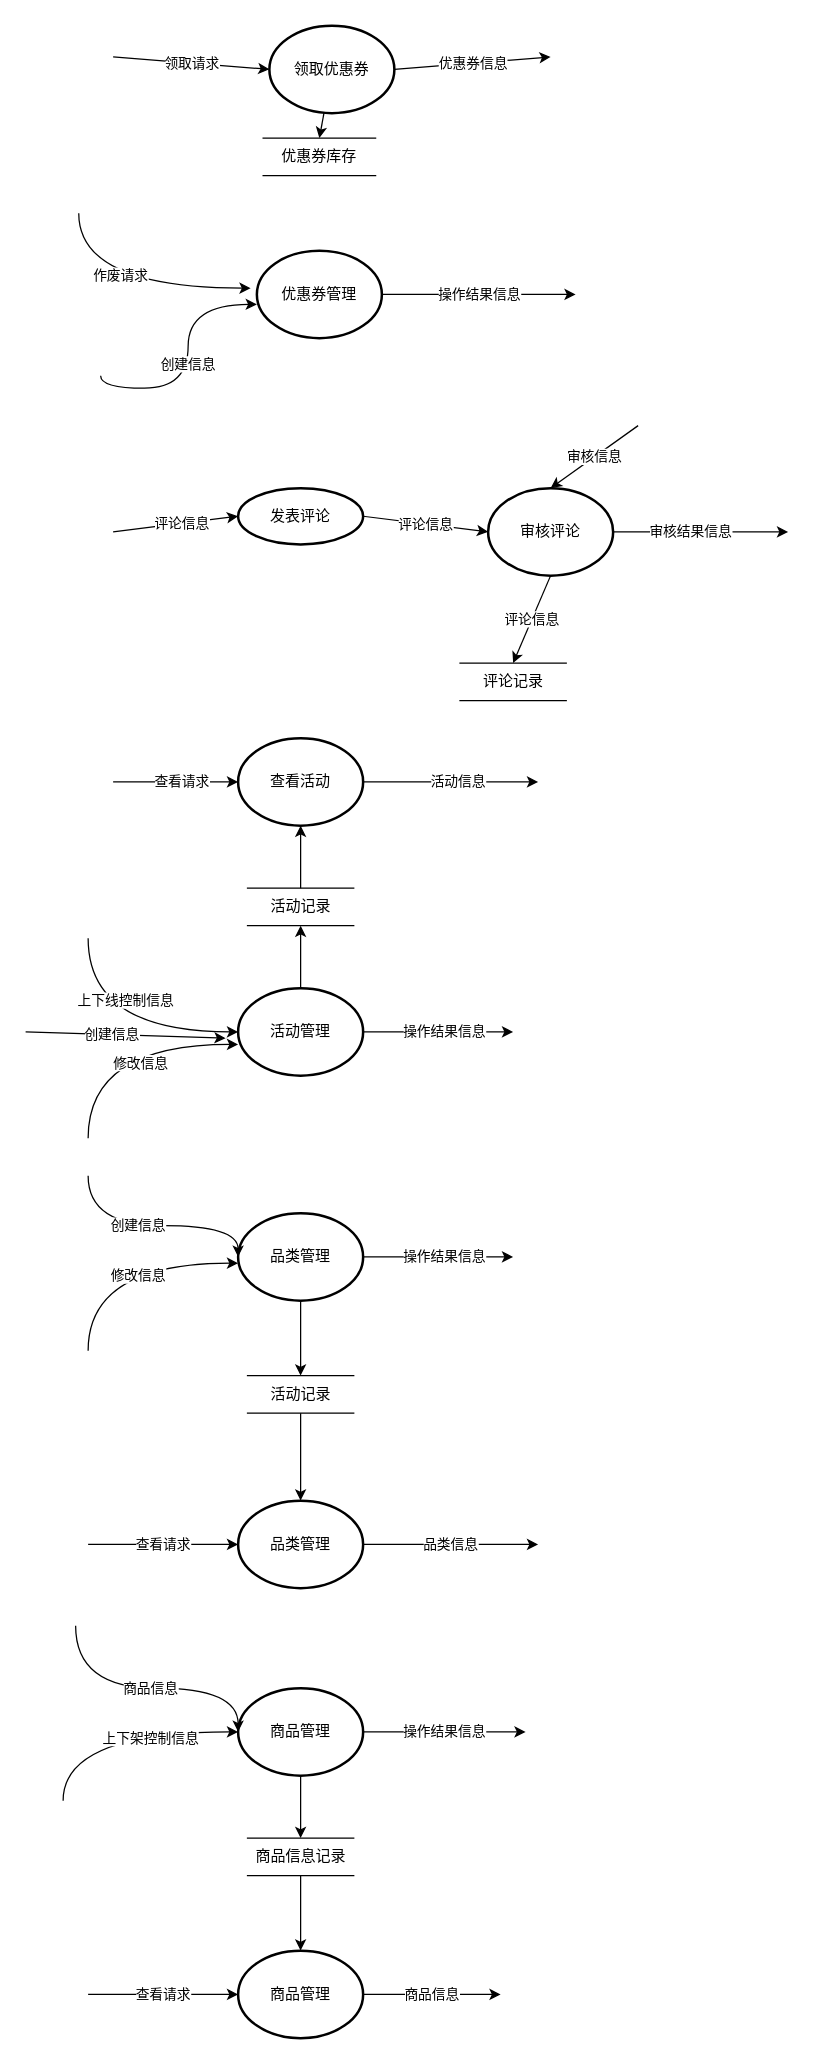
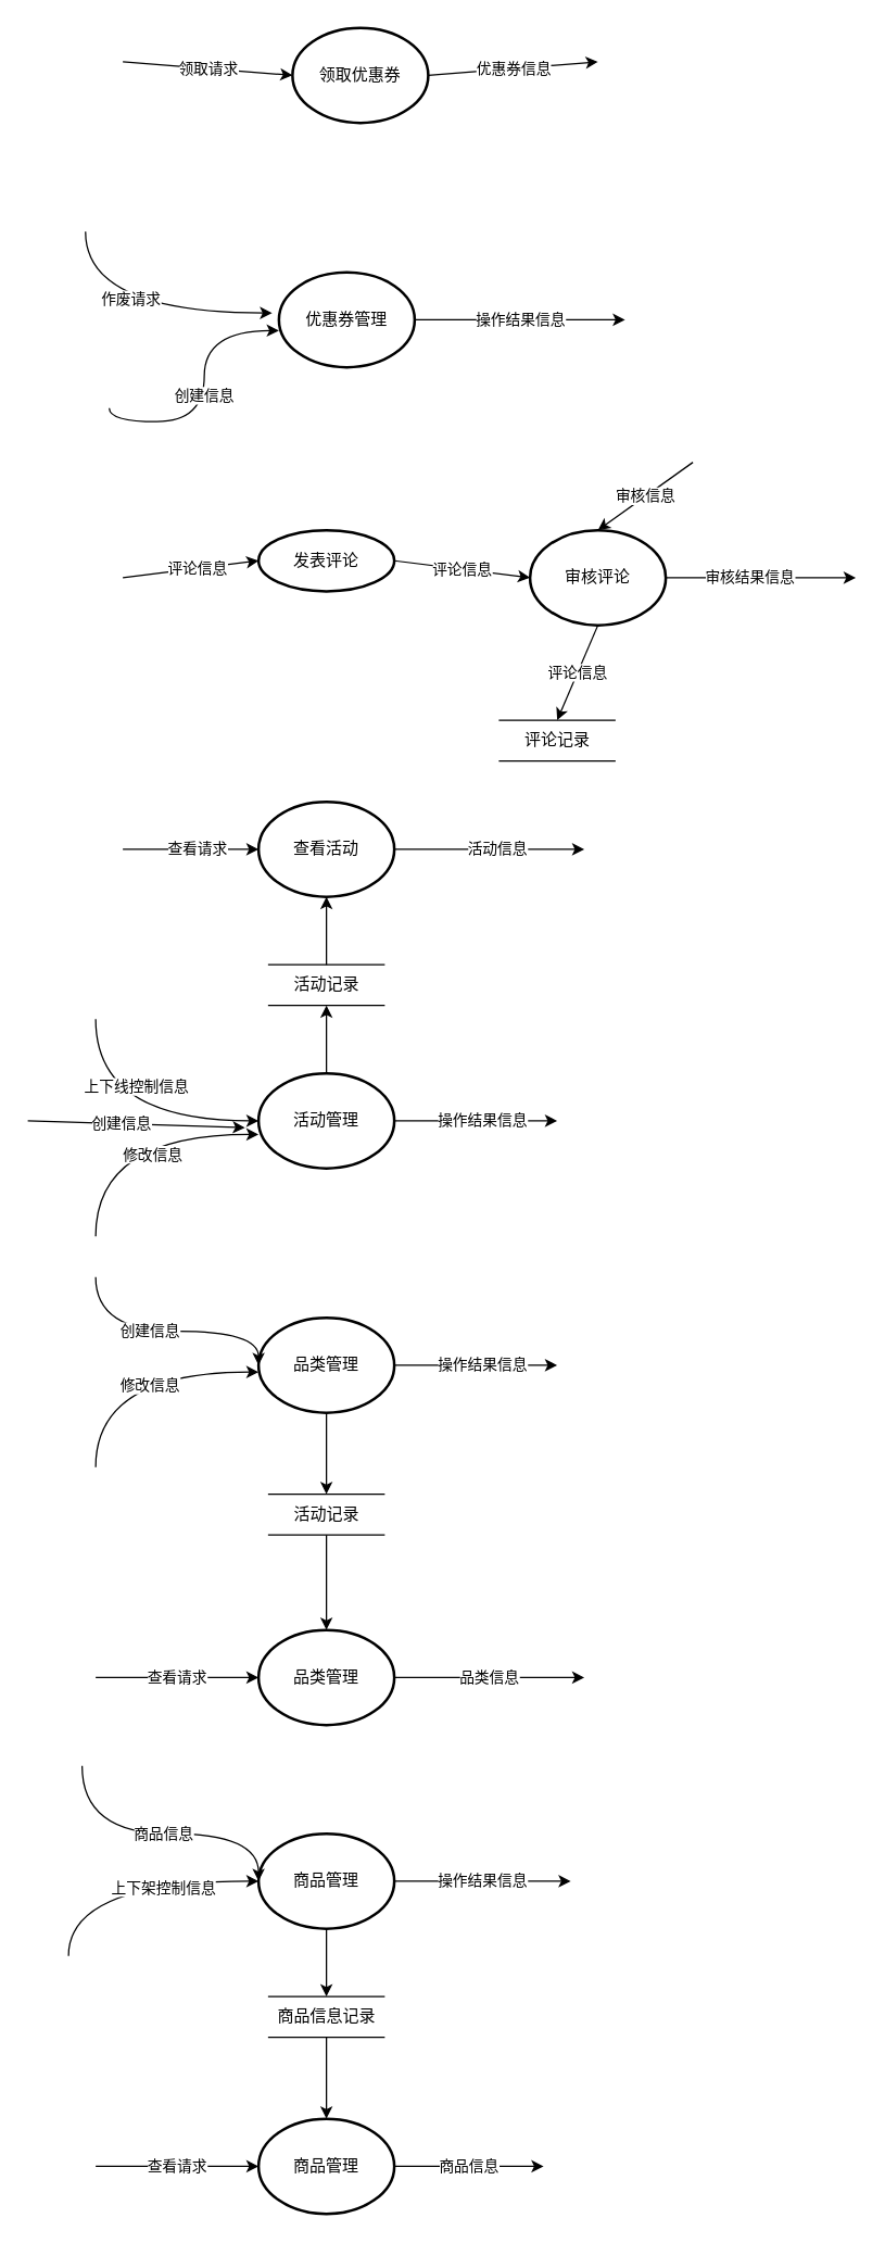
- <mxCell id="3" style="edgeStyle=none;rounded=0;orthogonalLoop=1;jettySize=auto;html=1;entryX=0.5;entryY=0;entryDx=0;entryDy=0;" edge="1" parent="1" source="4" target="6"><mxGeometry relative="1" as="geometry"><mxPoint x="251" y="290" as="targetPoint" /></mxGeometry></mxCell>
- <mxCell id="6" value="优惠券库存" style="shape=partialRectangle;whiteSpace=wrap;html=1;left=0;right=0;fillColor=none;" vertex="1" parent="1"><mxGeometry x="210" y="110" width="90" height="30" as="geometry" /></mxCell>
